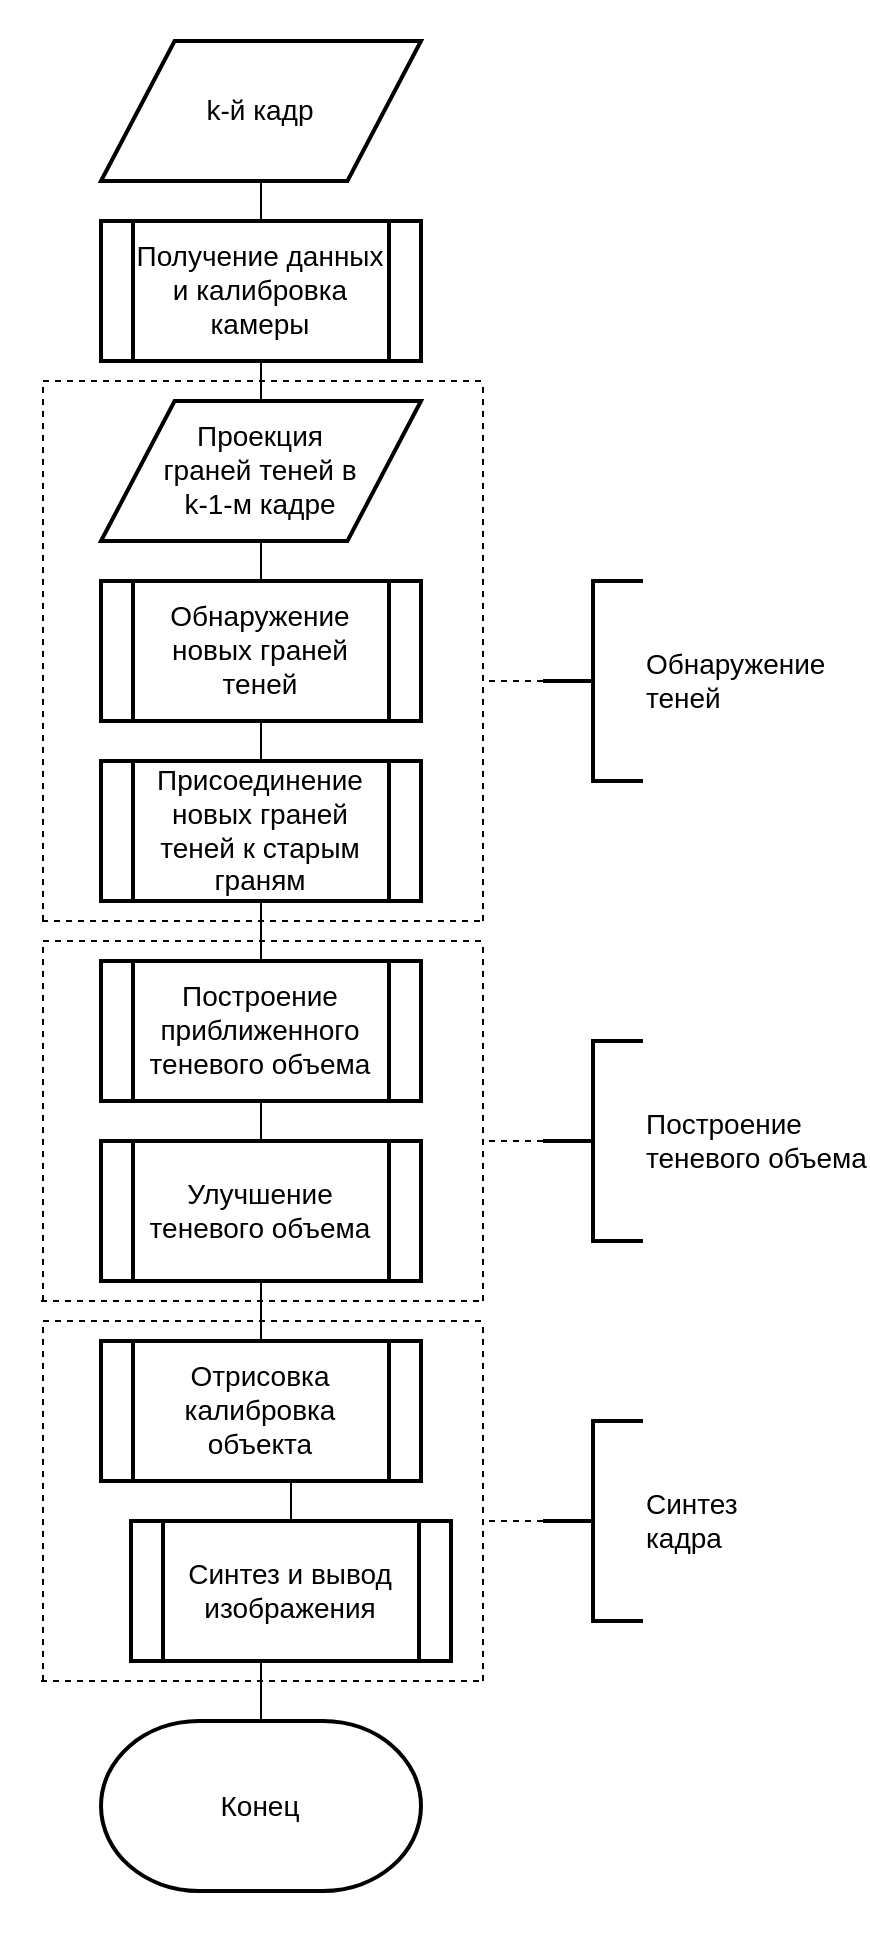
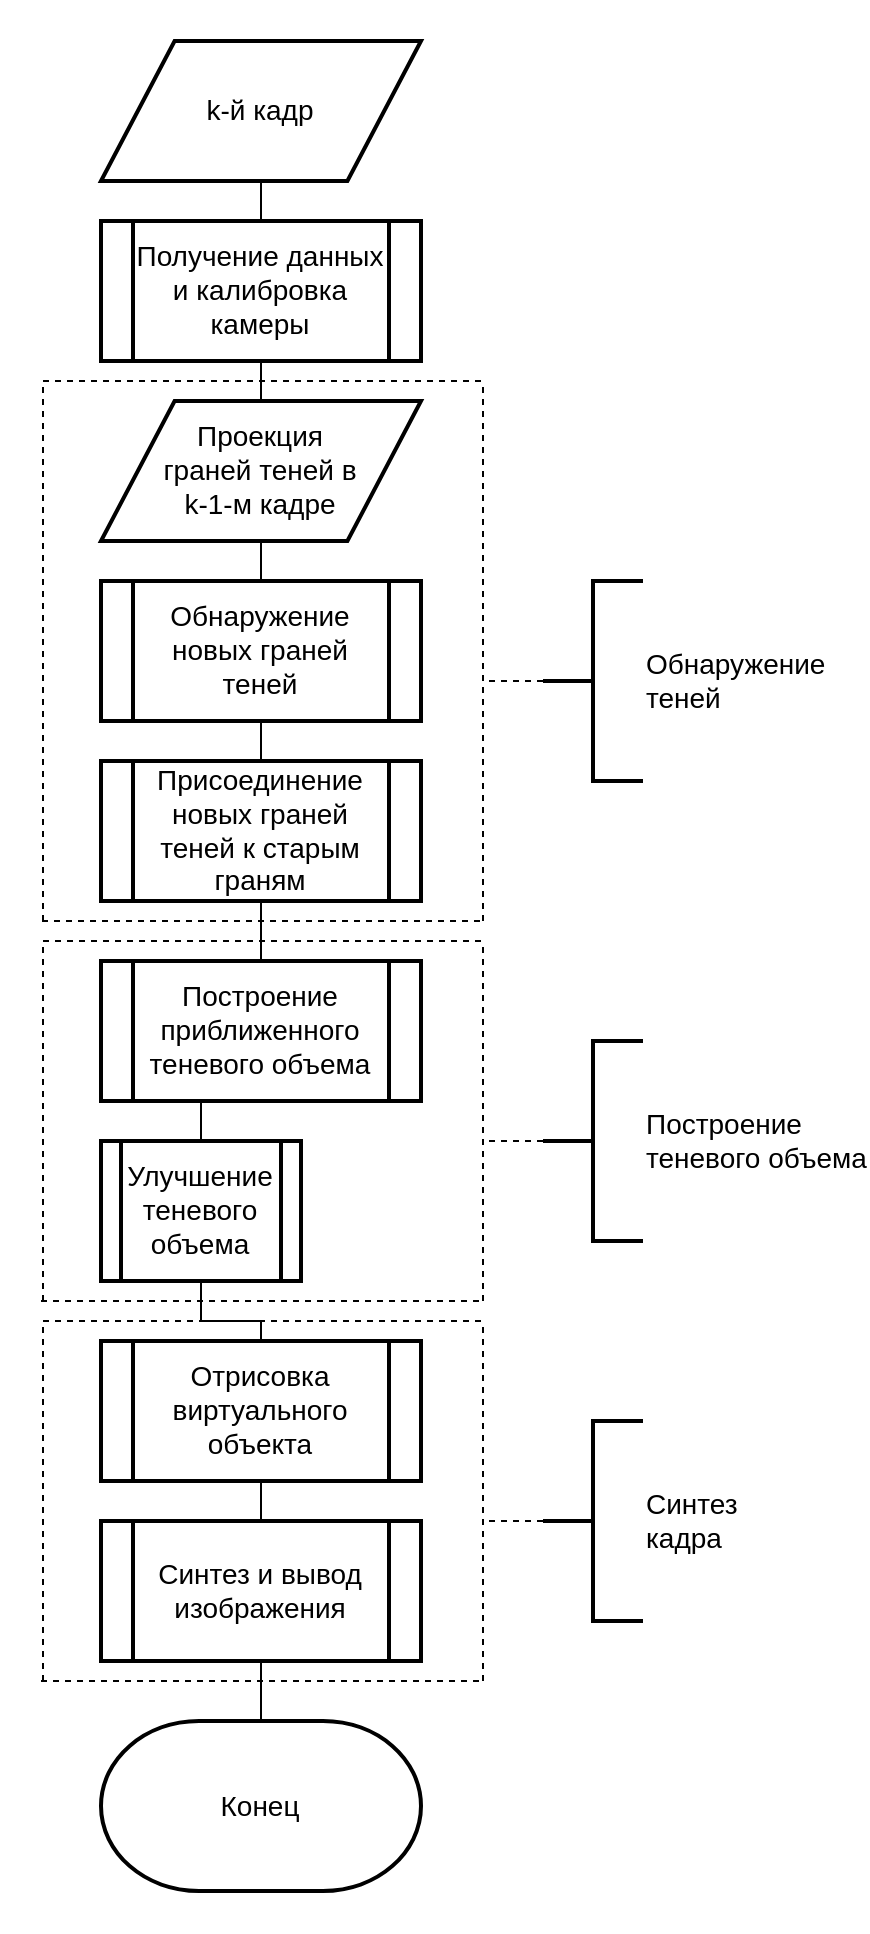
- <mxCell id="19" value="Улучшение теневого объема" style="shape=process;whiteSpace=wrap;html=1;backgroundOutline=1;rounded=0;strokeWidth=2;fontSize=14;" parent="1" vertex="1"><mxGeometry x="50" y="570" width="160" height="70" as="geometry" /></mxCell>
+ <mxCell id="19" value="Улучшение теневого объема" style="shape=process;whiteSpace=wrap;html=1;backgroundOutline=1;rounded=0;strokeWidth=2;fontSize=14;" parent="1" vertex="1"><mxGeometry x="50" y="570" width="100" height="70" as="geometry" /></mxCell>
- <mxCell id="27" value="Отрисовка калибровка объекта" style="shape=process;whiteSpace=wrap;html=1;backgroundOutline=1;rounded=0;strokeWidth=2;fontSize=14;" parent="1" vertex="1"><mxGeometry x="50" y="670" width="160" height="70" as="geometry" /></mxCell>
+ <mxCell id="27" value="Отрисовка виртуального объекта" style="shape=process;whiteSpace=wrap;html=1;backgroundOutline=1;rounded=0;strokeWidth=2;fontSize=14;" parent="1" vertex="1"><mxGeometry x="50" y="670" width="160" height="70" as="geometry" /></mxCell>
- <mxCell id="29" value="Синтез и вывод изображения" style="shape=process;whiteSpace=wrap;html=1;backgroundOutline=1;rounded=0;strokeWidth=2;fontSize=14;" parent="1" vertex="1"><mxGeometry x="65" y="760" width="160" height="70" as="geometry" /></mxCell>
+ <mxCell id="29" value="Синтез и вывод изображения" style="shape=process;whiteSpace=wrap;html=1;backgroundOutline=1;rounded=0;strokeWidth=2;fontSize=14;" parent="1" vertex="1"><mxGeometry x="50" y="760" width="160" height="70" as="geometry" /></mxCell>
